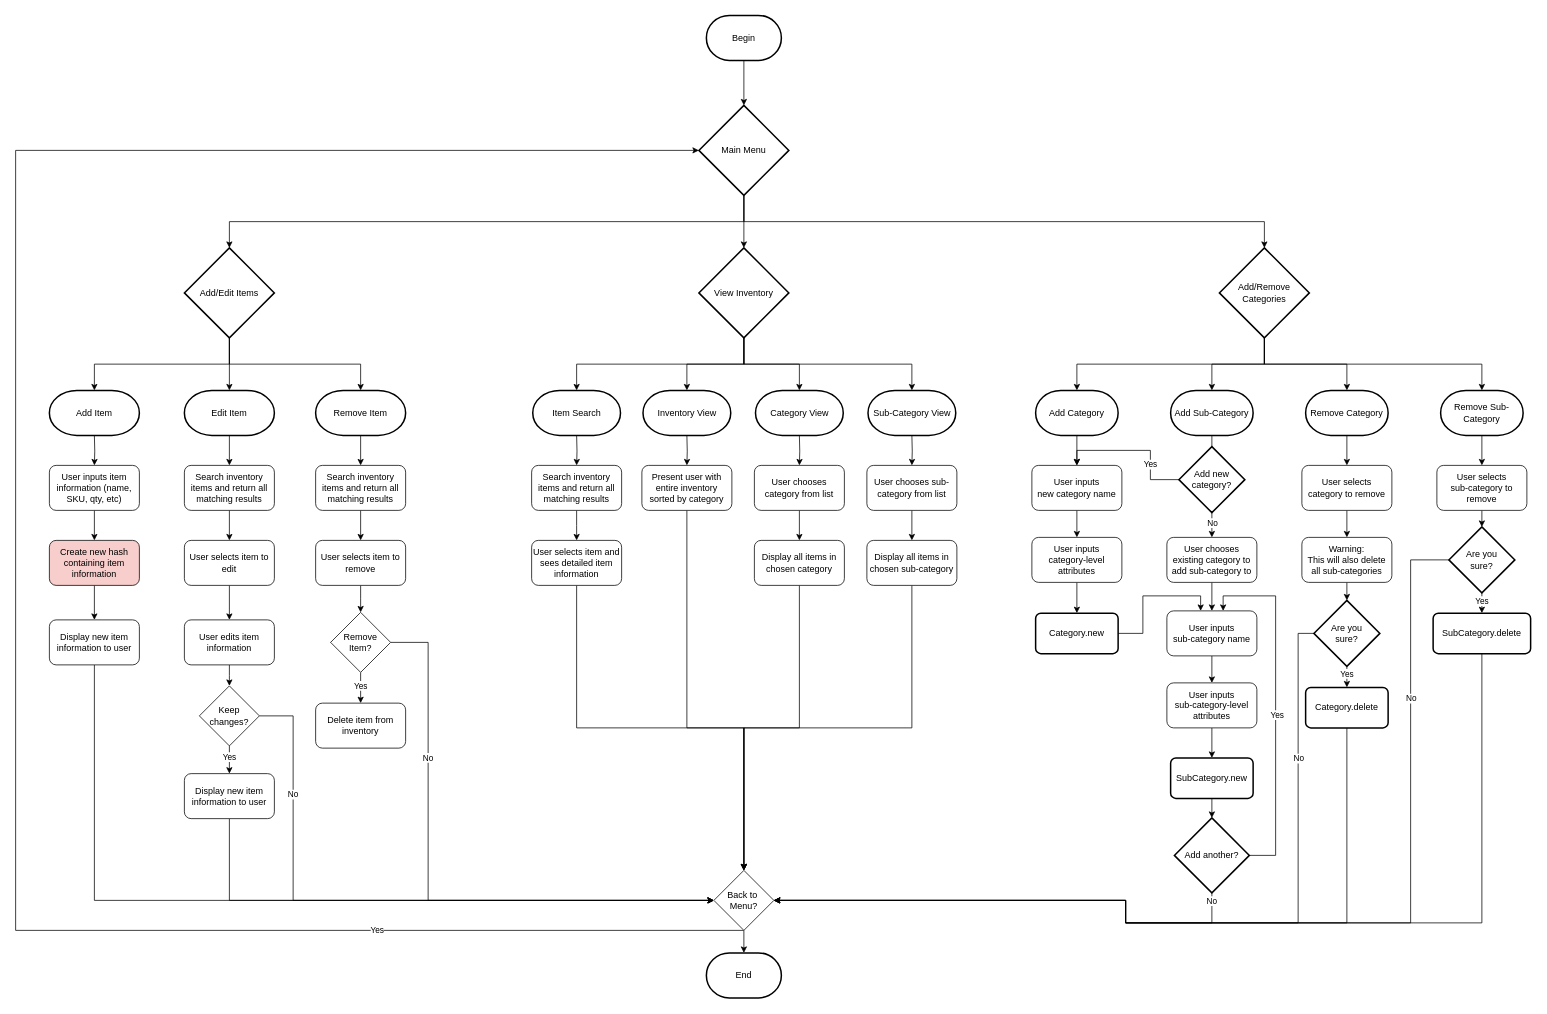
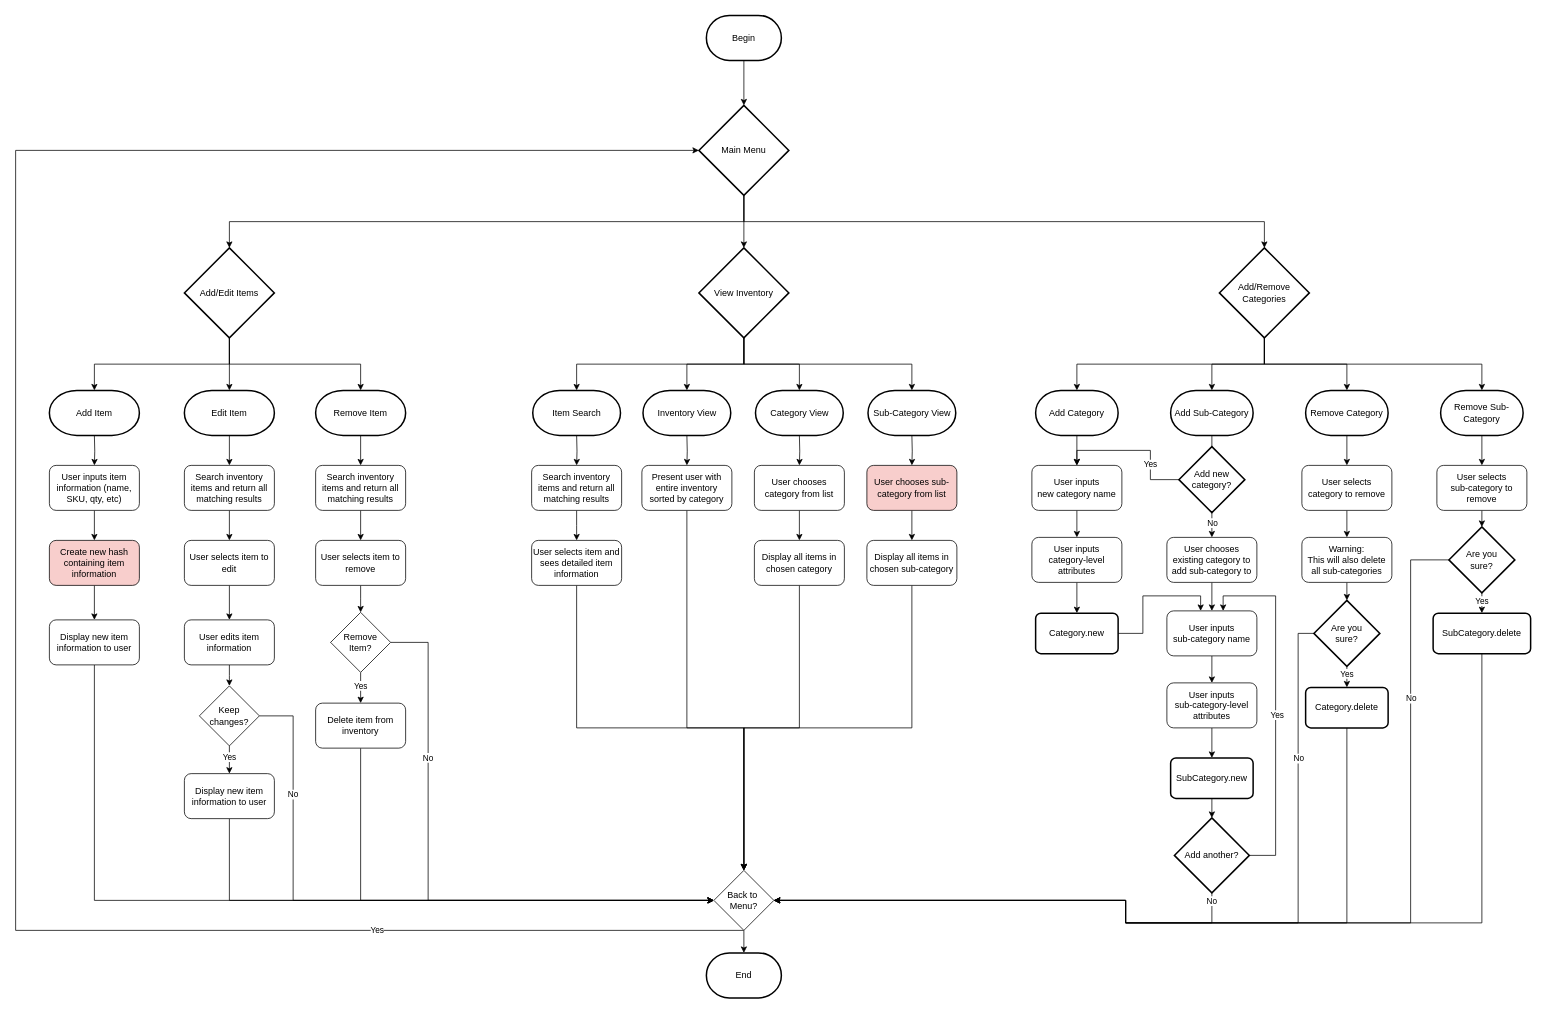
- <mxCell id="54" value="User chooses sub-category from list" style="rounded=1;whiteSpace=wrap;html=1;" vertex="1" parent="1"><mxGeometry x="1155" y="620" width="120" height="60" as="geometry" /></mxCell>
+ <mxCell id="54" value="User chooses sub-category from list" style="rounded=1;whiteSpace=wrap;html=1;fillColor=#f8cecc;" vertex="1" parent="1"><mxGeometry x="1155" y="620" width="120" height="60" as="geometry" /></mxCell>
+ <mxCell id="37" style="edgeStyle=elbowEdgeStyle;rounded=0;orthogonalLoop=1;jettySize=auto;elbow=vertical;html=1;entryX=0;entryY=0.5;entryDx=0;entryDy=0;" edge="1" parent="1" source="38" target="5"><mxGeometry relative="1" as="geometry"><Array as="points"><mxPoint x="880" y="1200" /><mxPoint x="880" y="1120" /></Array></mxGeometry></mxCell>
